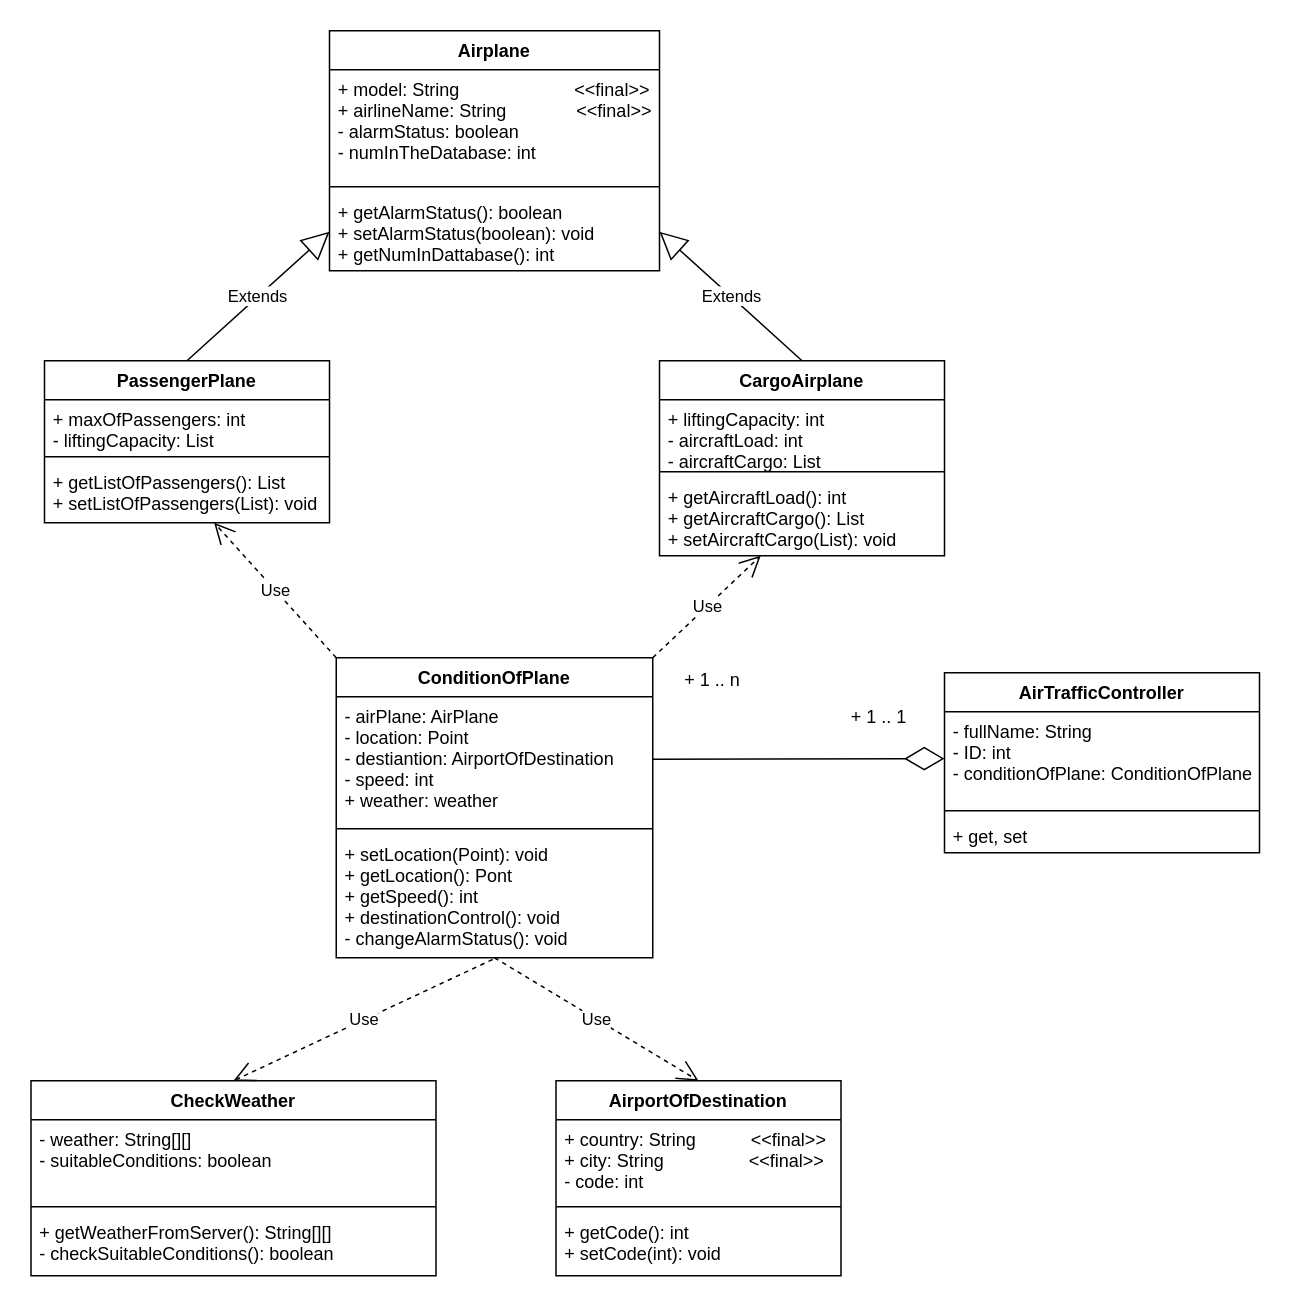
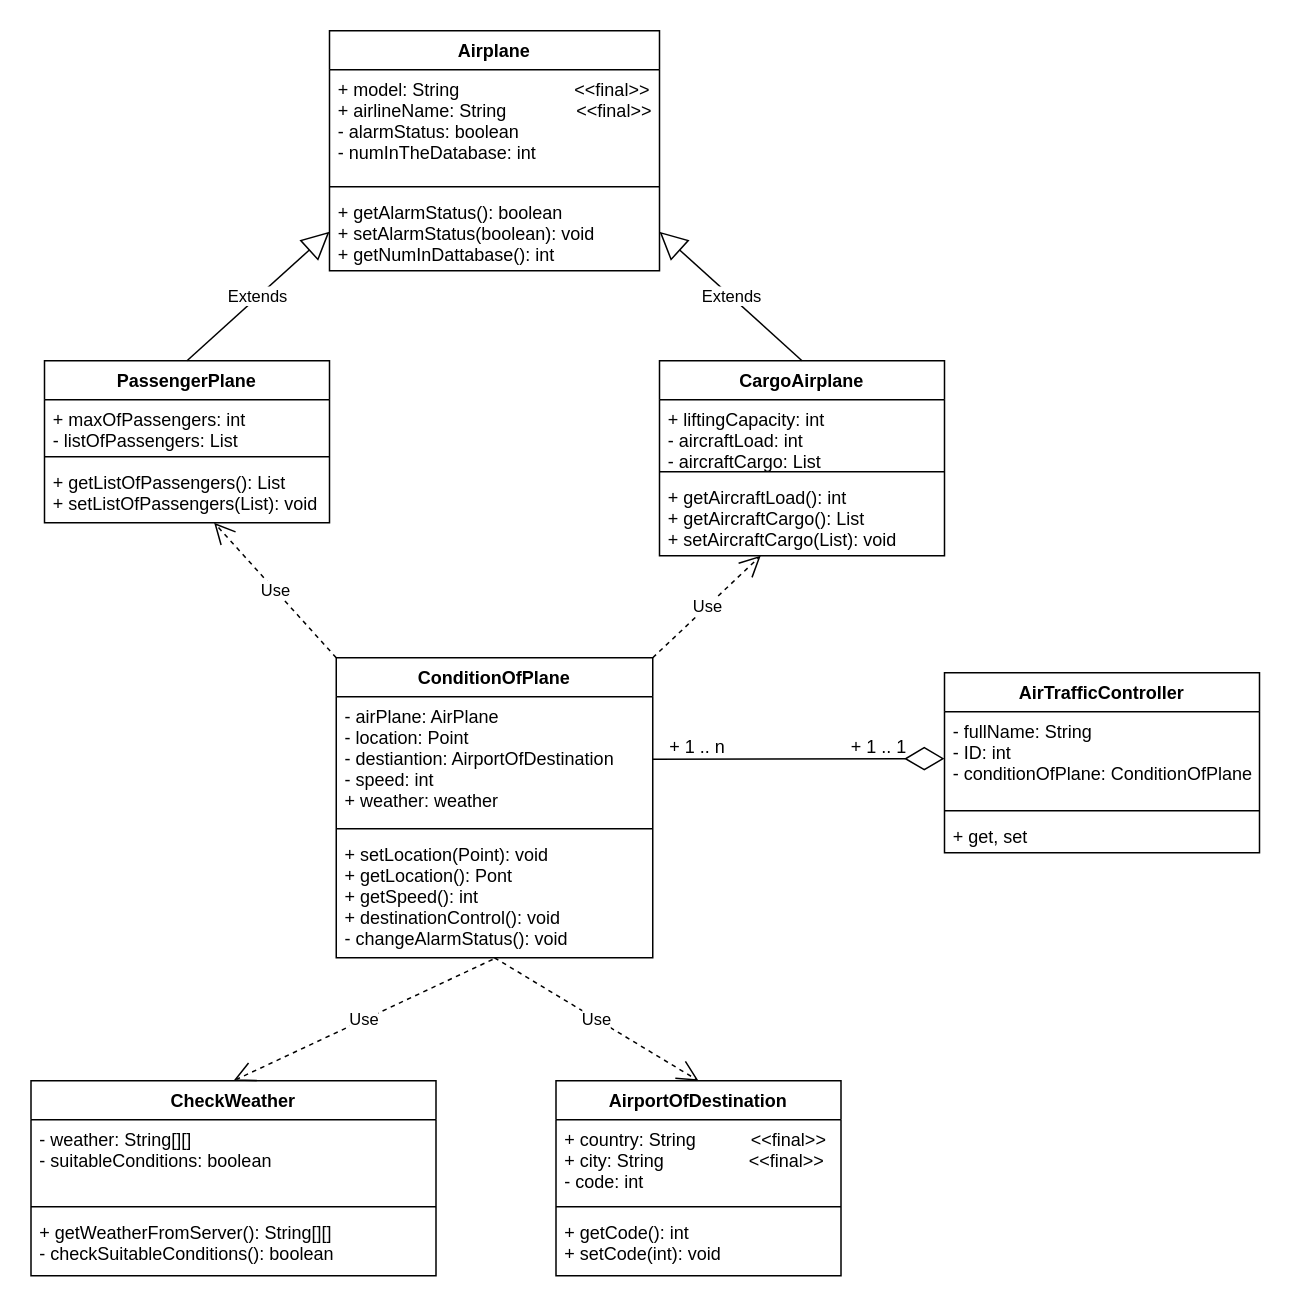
- <mxCell id="21" value="+ maxOfPassengers: int&#10;- liftingCapacity: List" style="text;strokeColor=none;fillColor=none;align=left;verticalAlign=top;spacingLeft=4;spacingRight=4;overflow=hidden;rotatable=0;points=[[0,0.5],[1,0.5]];portConstraint=eastwest;" parent="20" vertex="1"><mxGeometry y="26" width="190" height="34" as="geometry" /></mxCell>
+ <mxCell id="21" value="+ maxOfPassengers: int&#10;- listOfPassengers: List" style="text;strokeColor=none;fillColor=none;align=left;verticalAlign=top;spacingLeft=4;spacingRight=4;overflow=hidden;rotatable=0;points=[[0,0.5],[1,0.5]];portConstraint=eastwest;" parent="20" vertex="1"><mxGeometry y="26" width="190" height="34" as="geometry" /></mxCell>
- <mxCell id="36" value="+ 1 .. n" style="text;html=1;align=center;verticalAlign=middle;resizable=0;points=[];autosize=1;" parent="1" vertex="1"><mxGeometry x="449" y="443" width="50" height="20" as="geometry" /></mxCell>
+ <mxCell id="36" value="+ 1 .. n" style="text;html=1;align=center;verticalAlign=middle;resizable=0;points=[];autosize=1;" parent="1" vertex="1"><mxGeometry x="439" y="488" width="50" height="20" as="geometry" /></mxCell>
- <mxCell id="38" value="+ 1 .. 1" style="text;html=1;align=center;verticalAlign=middle;resizable=0;points=[];autosize=1;" parent="1" vertex="1"><mxGeometry x="560" y="468" width="50" height="20" as="geometry" /></mxCell>
+ <mxCell id="38" value="+ 1 .. 1" style="text;html=1;align=center;verticalAlign=middle;resizable=0;points=[];autosize=1;" parent="1" vertex="1"><mxGeometry x="560" y="488" width="50" height="20" as="geometry" /></mxCell>
